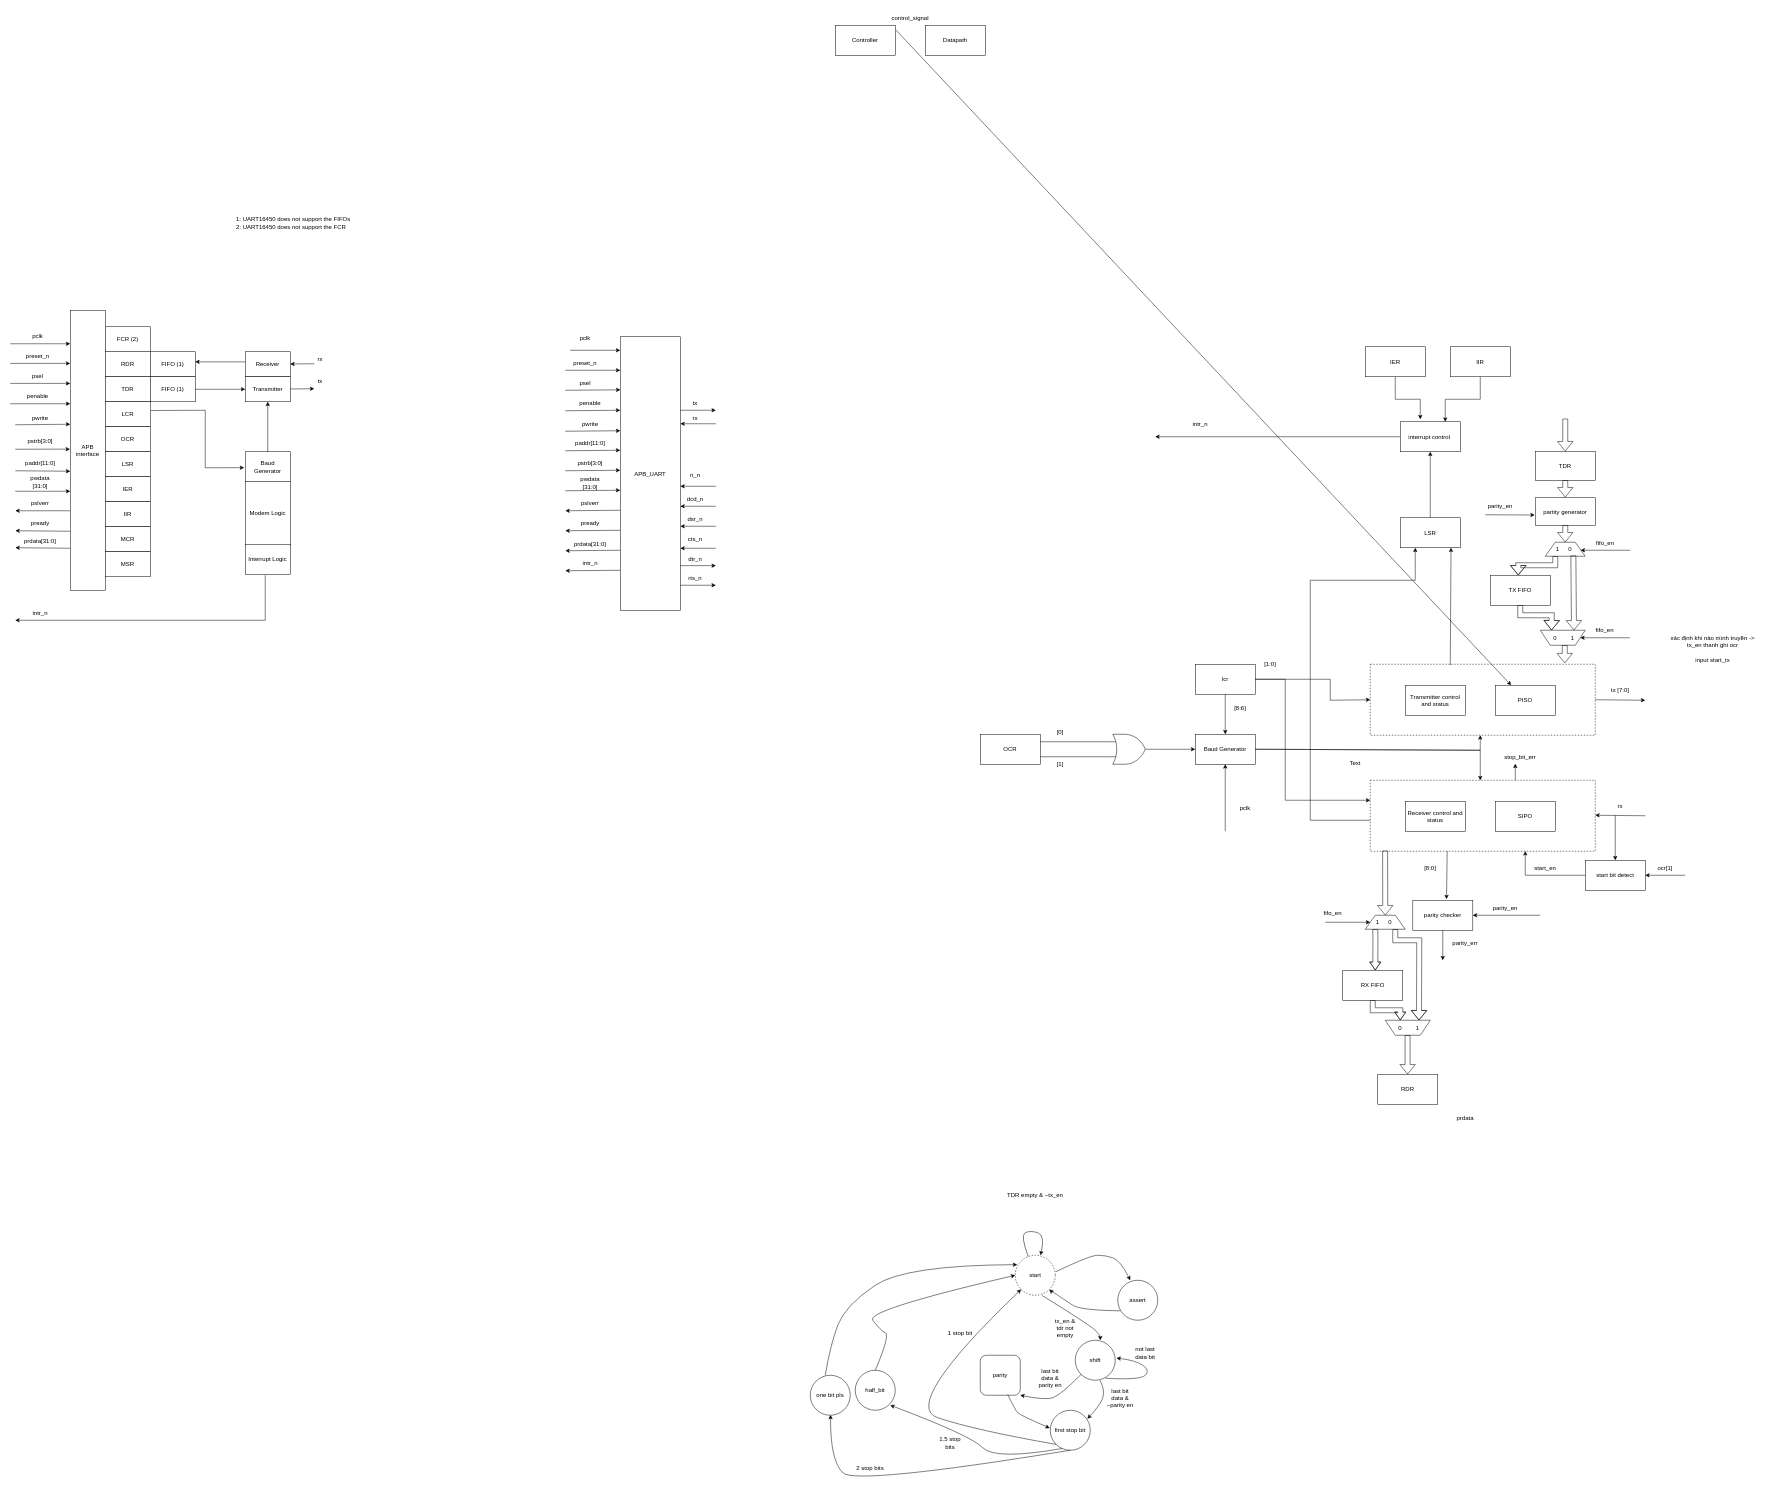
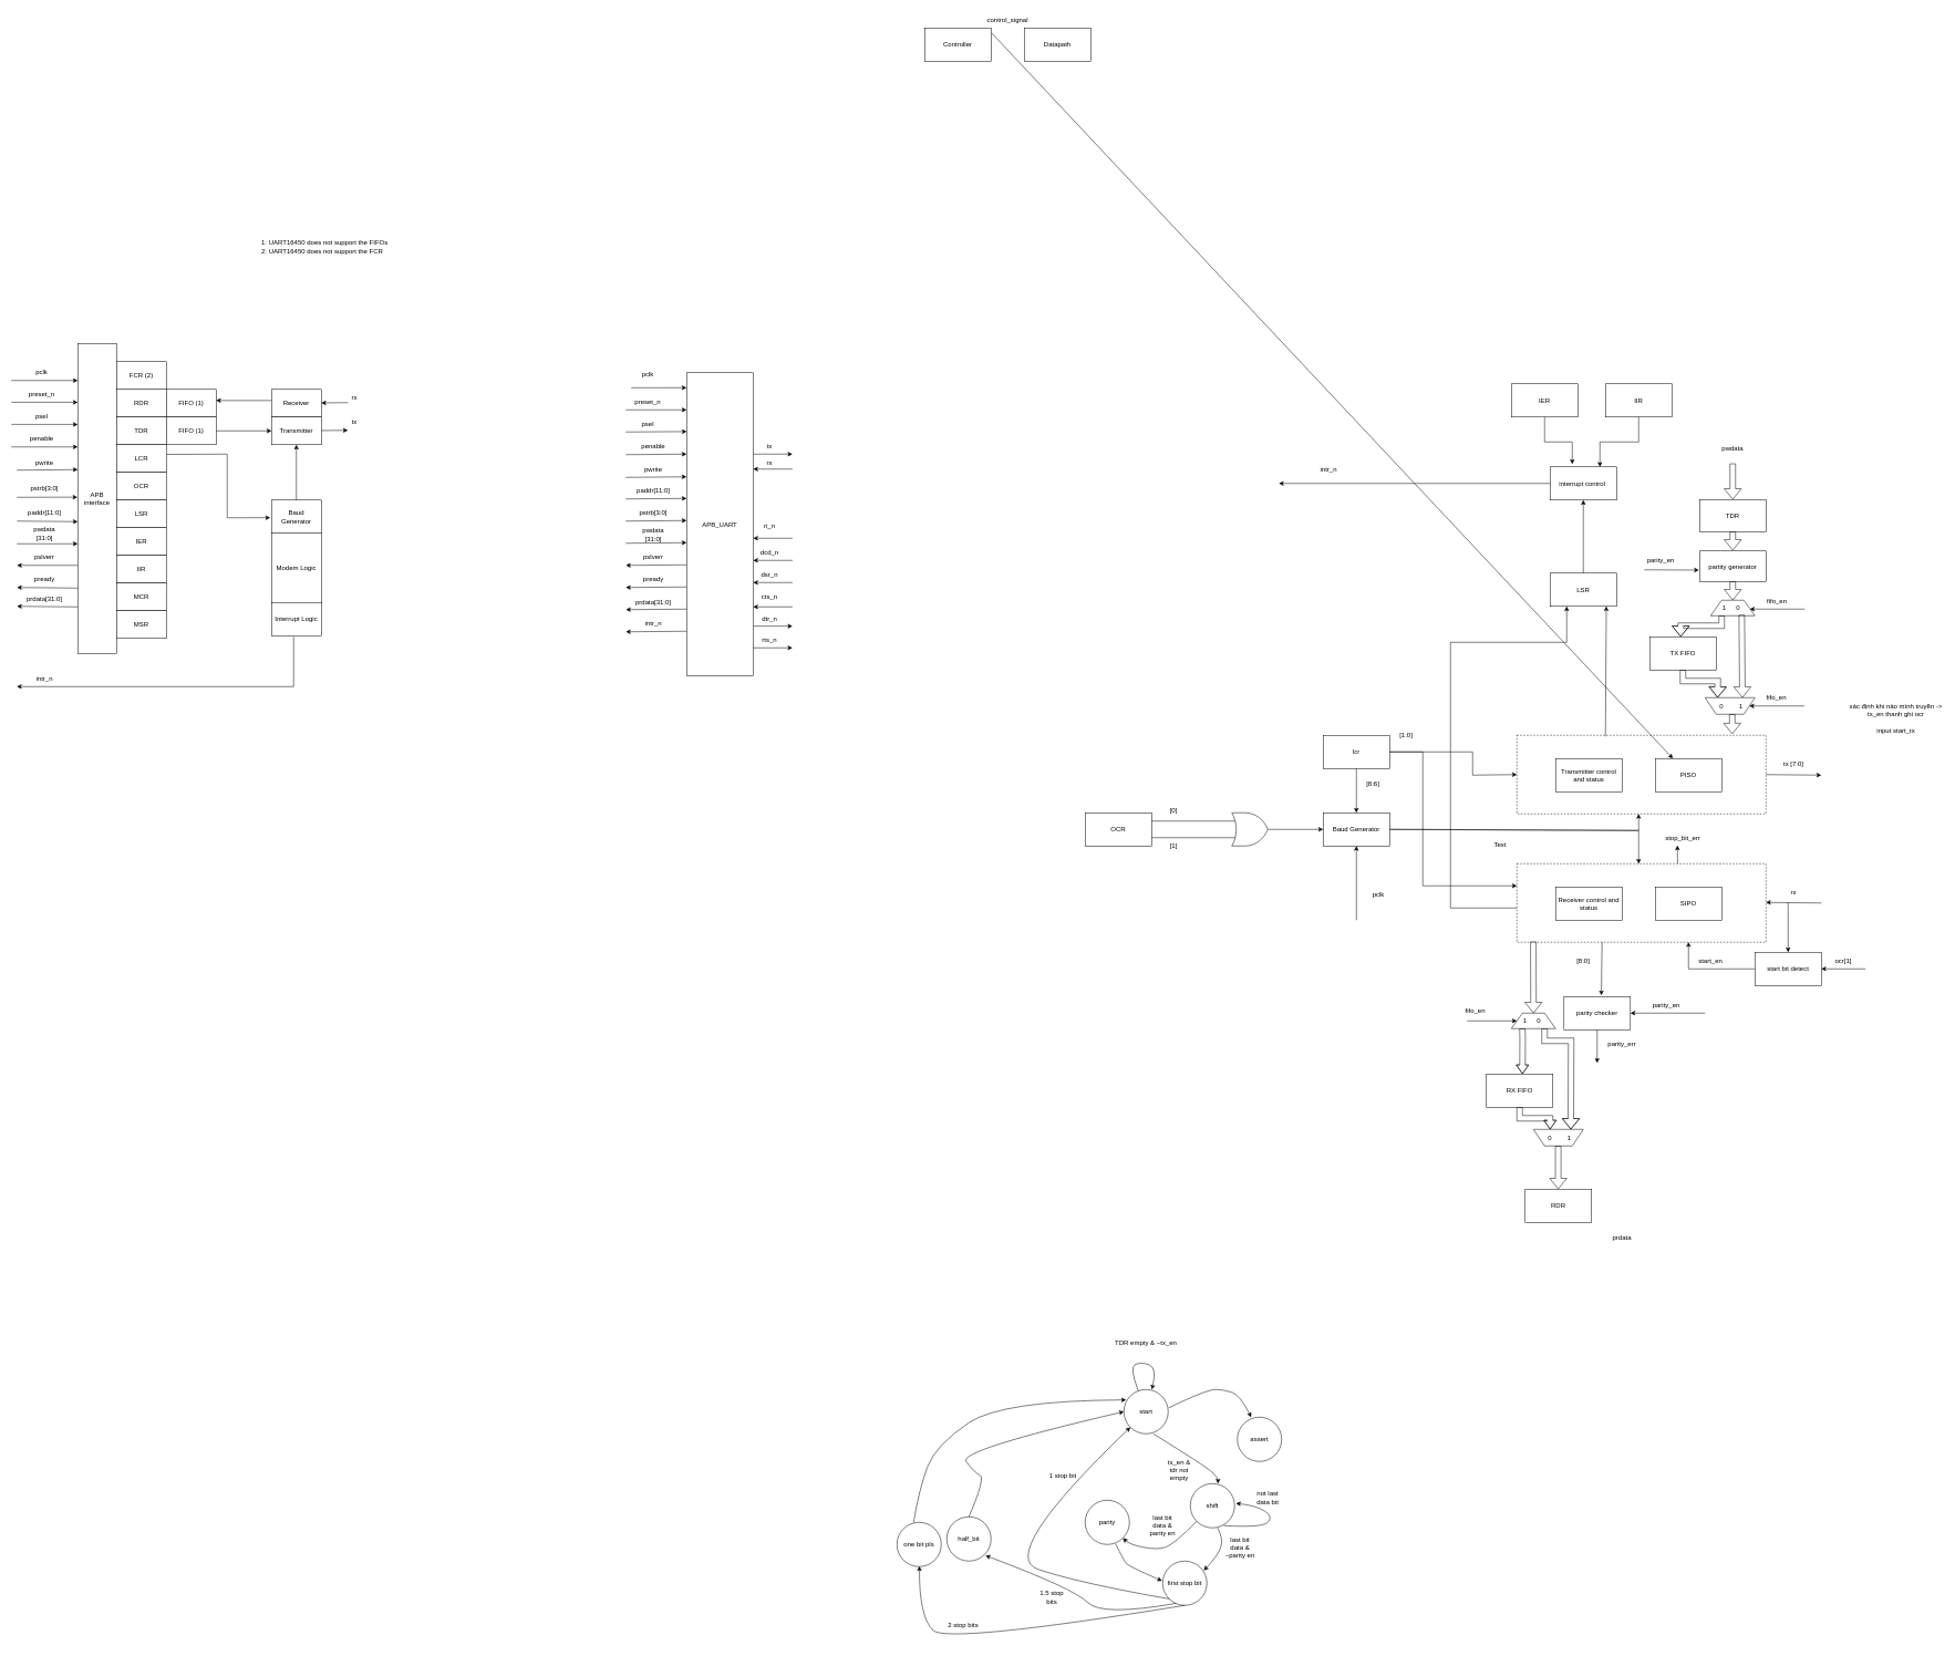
+ <mxCell id="150" value="pwdata" style="text;html=1;align=center;verticalAlign=middle;whiteSpace=wrap;rounded=0;" parent="1" vertex="1"><mxGeometry x="3100" y="794" width="60" height="30" as="geometry" /></mxCell>
- <mxCell id="68" value="TDR empty &amp;amp; ~tx_en" style="text;html=1;align=center;verticalAlign=middle;whiteSpace=wrap;rounded=0;" parent="1" vertex="1"><mxGeometry x="2010" y="2375" width="120" height="30" as="geometry" /></mxCell>
+ <mxCell id="68" value="TDR empty &amp;amp; ~tx_en" style="text;html=1;align=center;verticalAlign=middle;whiteSpace=wrap;rounded=0;" parent="1" vertex="1"><mxGeometry x="2010" y="2410" width="120" height="30" as="geometry" /></mxCell>
- <mxCell id="66" value="start" style="ellipse;whiteSpace=wrap;html=1;aspect=fixed;dashed=1;" parent="1" vertex="1"><mxGeometry x="2030" y="2510" width="80" height="80" as="geometry" /></mxCell>
+ <mxCell id="66" value="start" style="ellipse;whiteSpace=wrap;html=1;aspect=fixed;" parent="1" vertex="1"><mxGeometry x="2030" y="2510" width="80" height="80" as="geometry" /></mxCell>
- <mxCell id="71" value="" style="curved=1;endArrow=classic;html=1;rounded=0;exitX=0.069;exitY=0.764;exitDx=0;exitDy=0;exitPerimeter=0;" parent="1" source="70" target="66" edge="1"><mxGeometry width="50" height="50" relative="1" as="geometry"><mxPoint x="2110" y="2620" as="sourcePoint" /><mxPoint x="2160" y="2570" as="targetPoint" /><Array as="points"><mxPoint x="2160" y="2620" /><mxPoint x="2130" y="2600" /><mxPoint x="2100" y="2580" /></Array></mxGeometry></mxCell>
- <mxCell id="78" value="parity" style="whiteSpace=wrap;html=1;aspect=fixed;rounded=1;" parent="1" vertex="1"><mxGeometry x="1960" y="2710" width="80" height="80" as="geometry" /></mxCell>
+ <mxCell id="78" value="parity" style="ellipse;whiteSpace=wrap;html=1;aspect=fixed;" parent="1" vertex="1"><mxGeometry x="1960" y="2710" width="80" height="80" as="geometry" /></mxCell>
